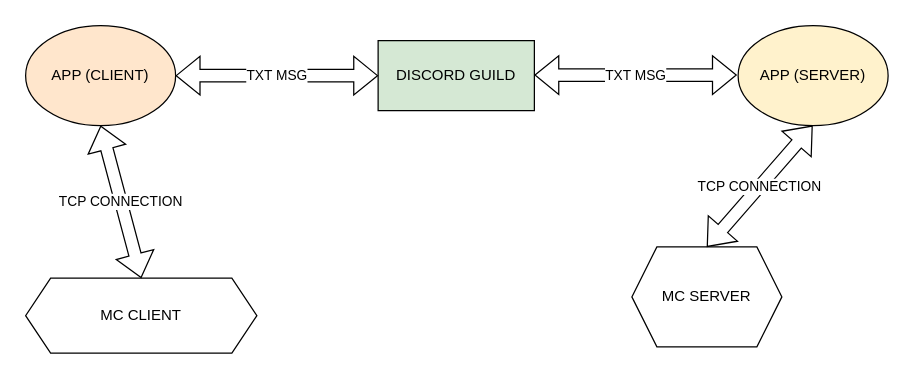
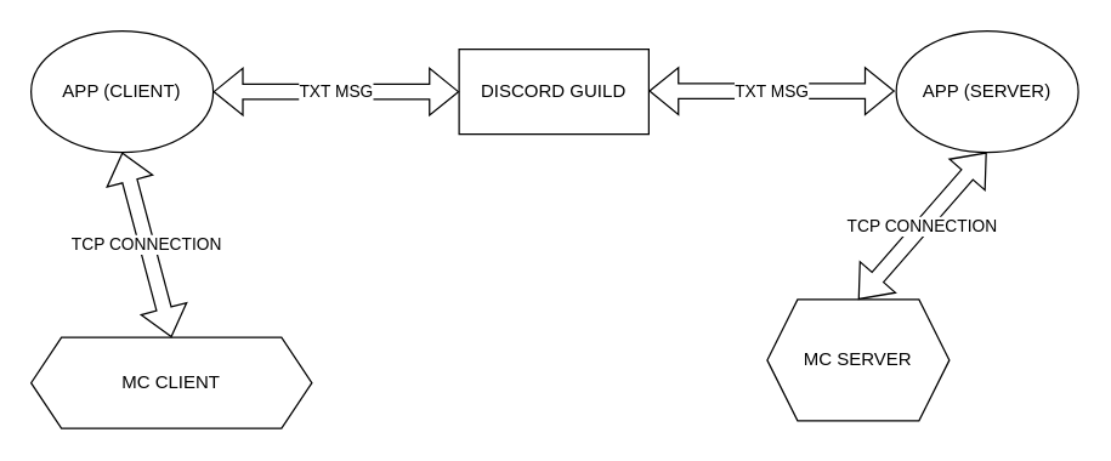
- <mxCell id="5" value="&lt;div&gt;APP (CLIENT)&lt;/div&gt;" style="ellipse;whiteSpace=wrap;html=1;fillColor=#ffe6cc;" vertex="1" parent="1"><mxGeometry x="20" y="20" width="120" height="80" as="geometry" /></mxCell>
+ <mxCell id="5" value="&lt;div&gt;APP (CLIENT)&lt;/div&gt;" style="ellipse;whiteSpace=wrap;html=1;" vertex="1" parent="1"><mxGeometry x="20" y="20" width="120" height="80" as="geometry" /></mxCell>
- <mxCell id="2" value="&lt;div&gt;DISCORD GUILD&lt;/div&gt;" style="rounded=0;whiteSpace=wrap;html=1;fillColor=#d5e8d4;" vertex="1" parent="1"><mxGeometry x="302" y="32" width="125" height="56" as="geometry" /></mxCell>
+ <mxCell id="2" value="&lt;div&gt;DISCORD GUILD&lt;/div&gt;" style="rounded=0;whiteSpace=wrap;html=1;" vertex="1" parent="1"><mxGeometry x="302" y="32" width="125" height="56" as="geometry" /></mxCell>
- <mxCell id="6" value="&lt;div&gt;APP (SERVER)&lt;/div&gt;" style="ellipse;whiteSpace=wrap;html=1;fillColor=#fff2cc;" vertex="1" parent="1"><mxGeometry x="590" y="20" width="120" height="80" as="geometry" /></mxCell>
+ <mxCell id="6" value="&lt;div&gt;APP (SERVER)&lt;/div&gt;" style="ellipse;whiteSpace=wrap;html=1;" vertex="1" parent="1"><mxGeometry x="590" y="20" width="120" height="80" as="geometry" /></mxCell>
